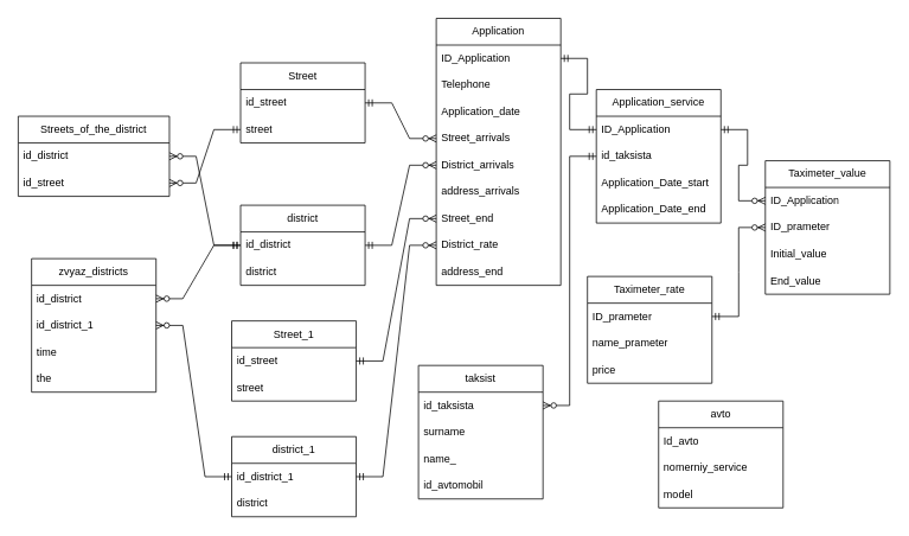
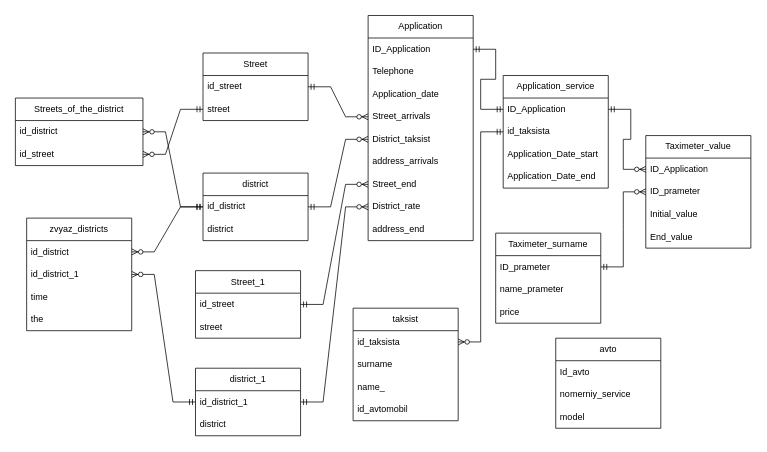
- <mxCell id="7" value="District_arrivals" style="text;strokeColor=none;fillColor=none;align=left;verticalAlign=middle;spacingLeft=4;spacingRight=4;overflow=hidden;points=[[0,0.5],[1,0.5]];portConstraint=eastwest;rotatable=0;whiteSpace=wrap;html=1;" vertex="1" parent="2"><mxGeometry y="150" width="140" height="30" as="geometry" /></mxCell>
+ <mxCell id="7" value="District_taksist" style="text;strokeColor=none;fillColor=none;align=left;verticalAlign=middle;spacingLeft=4;spacingRight=4;overflow=hidden;points=[[0,0.5],[1,0.5]];portConstraint=eastwest;rotatable=0;whiteSpace=wrap;html=1;" vertex="1" parent="2"><mxGeometry y="150" width="140" height="30" as="geometry" /></mxCell>
- <mxCell id="43" value="Taximeter_rate" style="swimlane;fontStyle=0;childLayout=stackLayout;horizontal=1;startSize=30;horizontalStack=0;resizeParent=1;resizeParentMax=0;resizeLast=0;collapsible=1;marginBottom=0;whiteSpace=wrap;html=1;" vertex="1" parent="1"><mxGeometry x="660" y="310" width="140" height="120" as="geometry" /></mxCell>
+ <mxCell id="43" value="Taximeter_surname" style="swimlane;fontStyle=0;childLayout=stackLayout;horizontal=1;startSize=30;horizontalStack=0;resizeParent=1;resizeParentMax=0;resizeLast=0;collapsible=1;marginBottom=0;whiteSpace=wrap;html=1;" vertex="1" parent="1"><mxGeometry x="660" y="310" width="140" height="120" as="geometry" /></mxCell>
